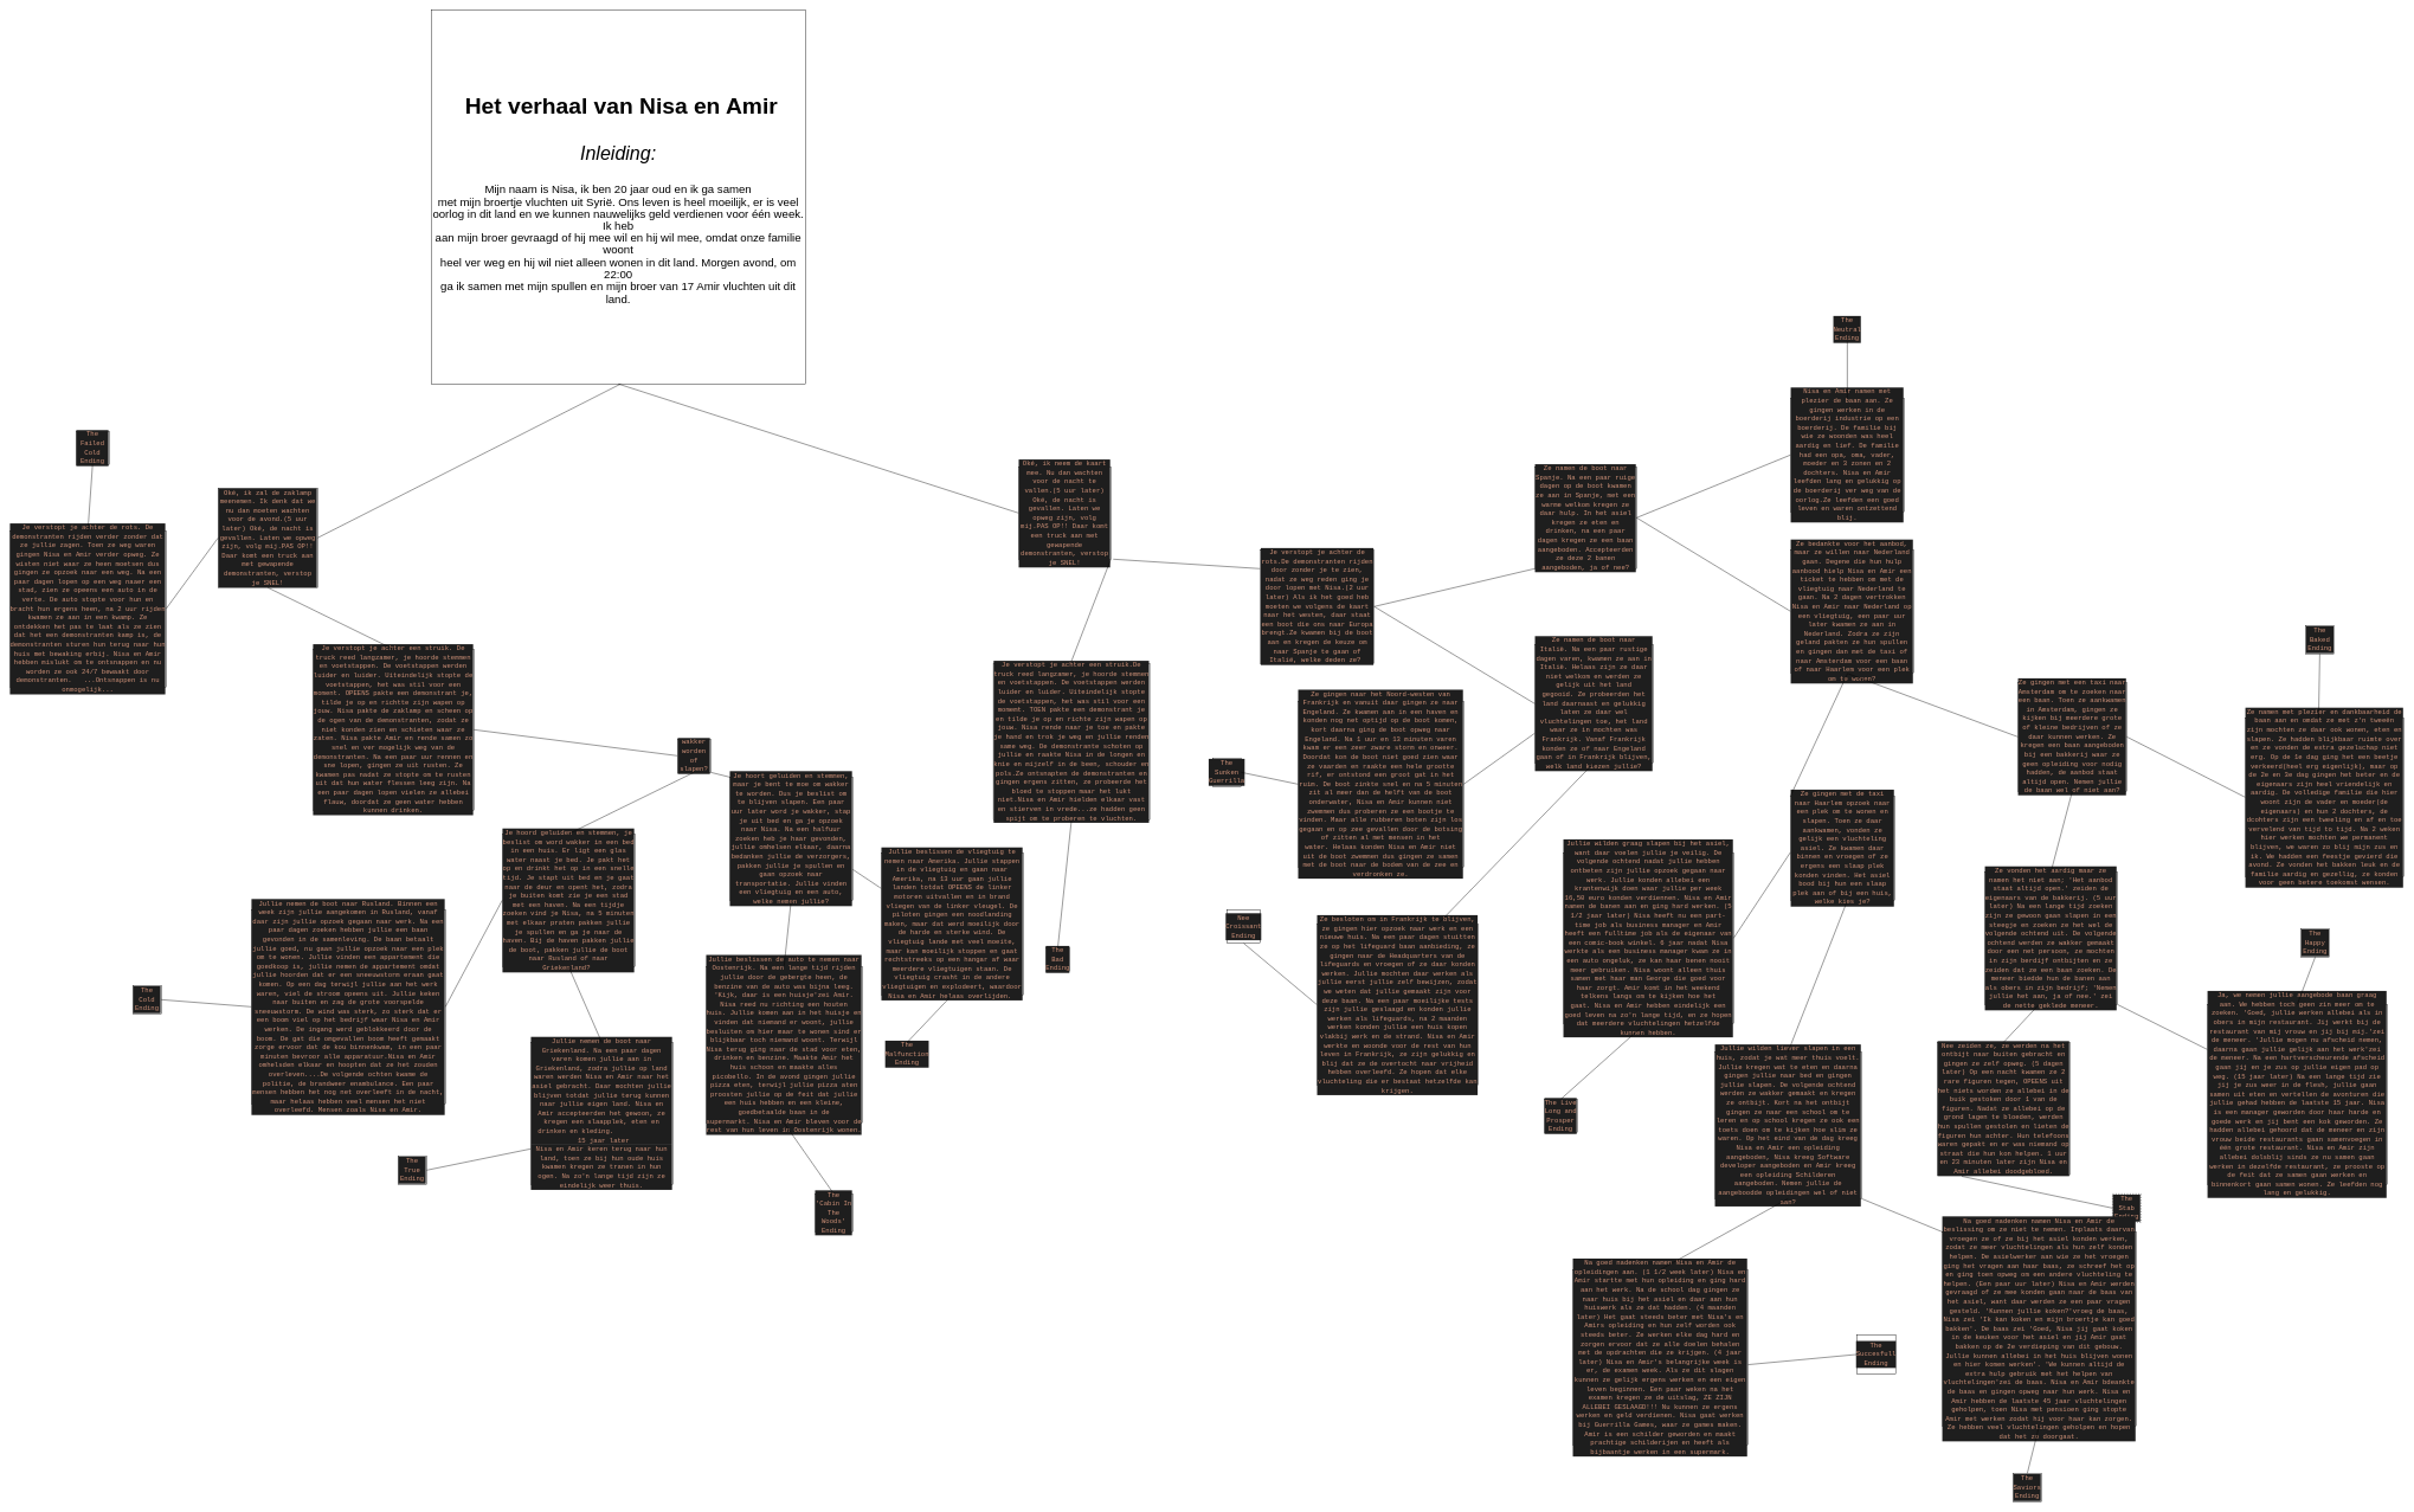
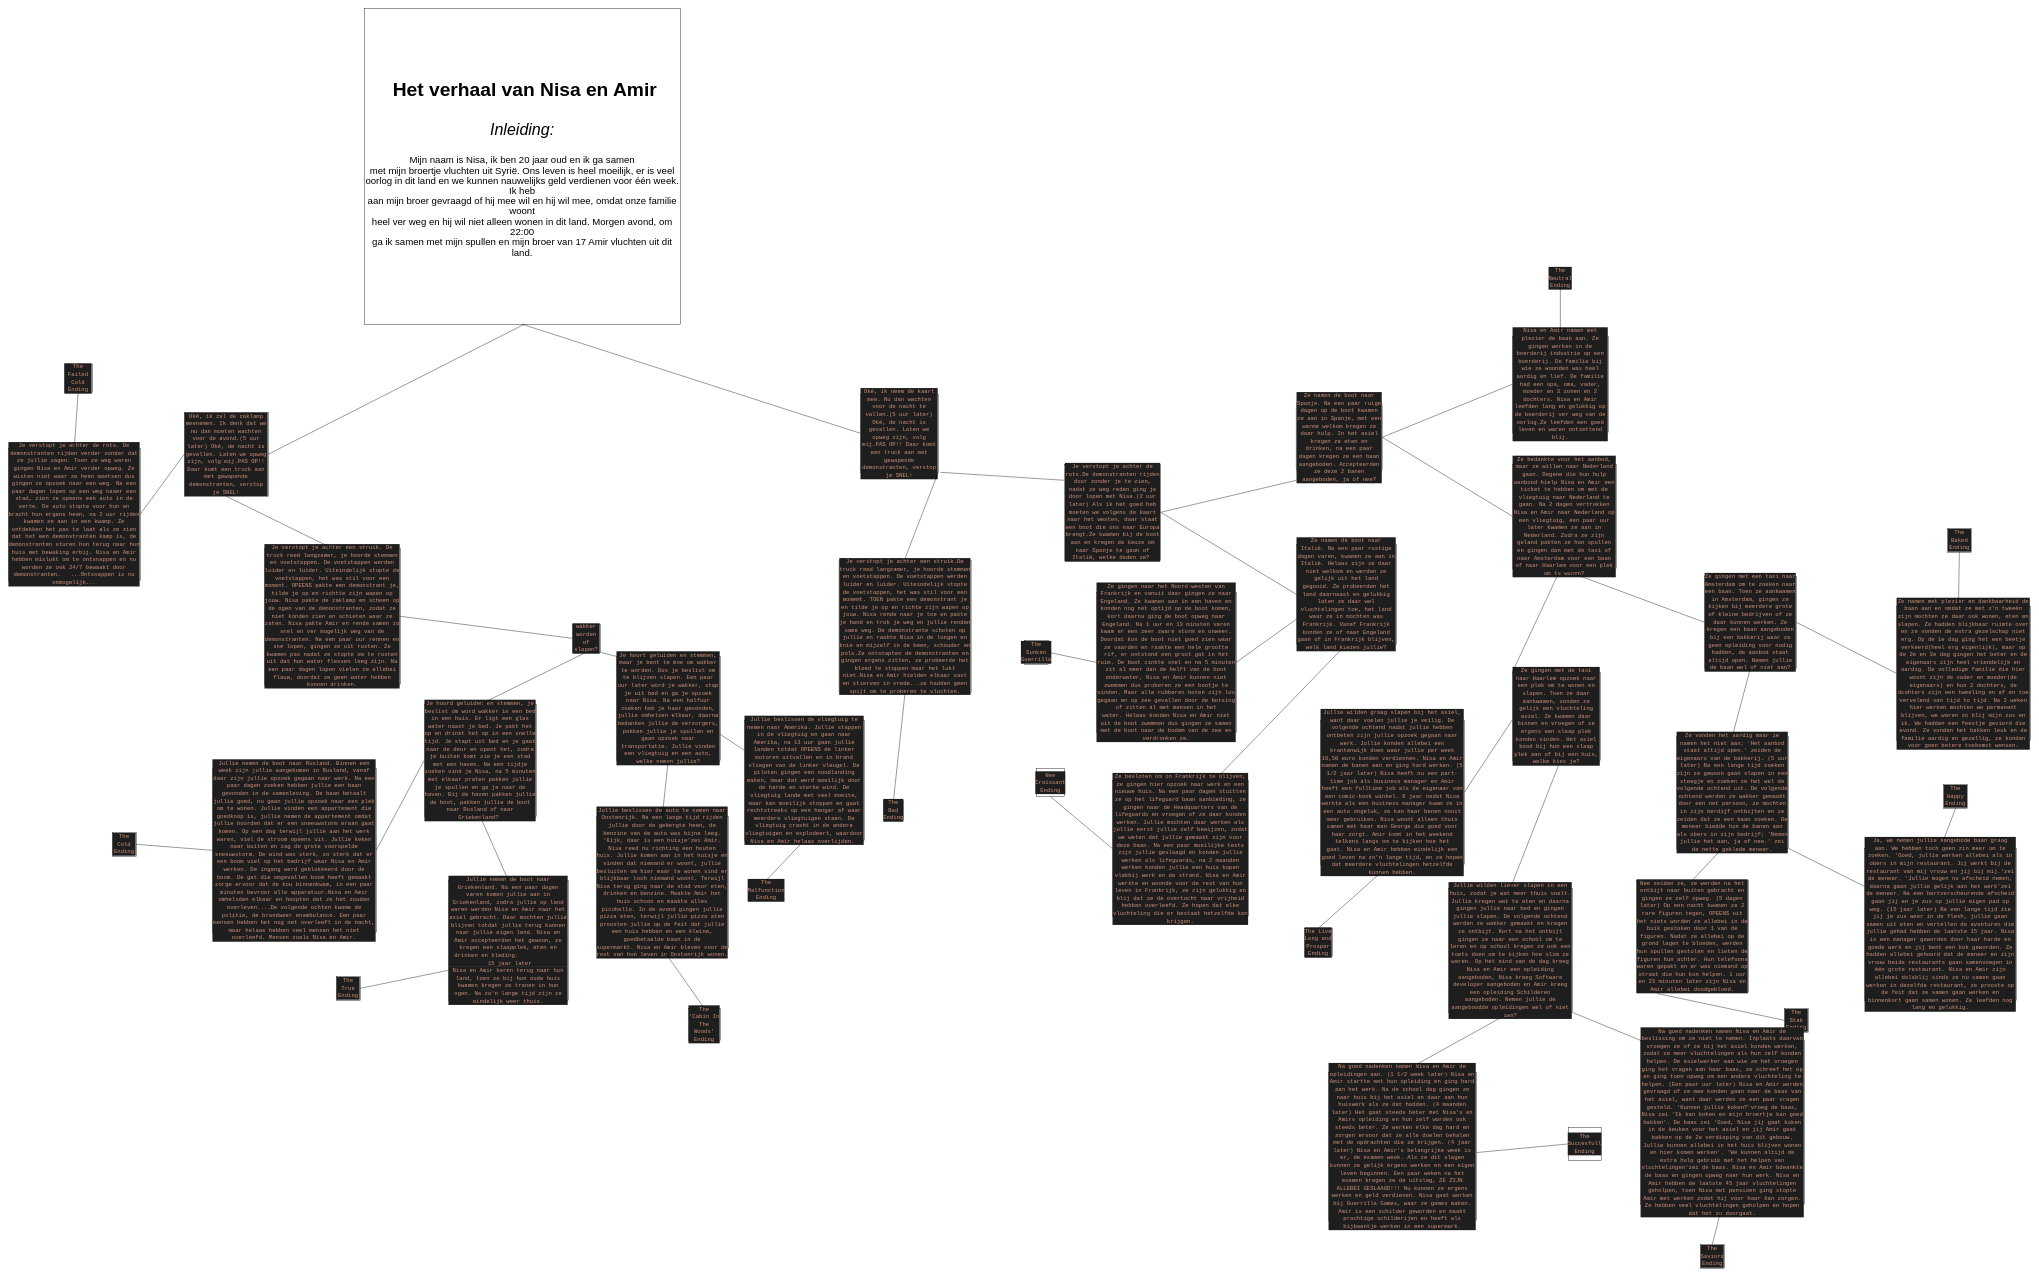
- <mxCell id="13" value="&lt;div style=&quot;color: rgb(212 , 212 , 212) ; background-color: rgb(30 , 30 , 30) ; font-family: &amp;#34;consolas&amp;#34; , &amp;#34;courier new&amp;#34; , monospace ; font-size: 14px ; line-height: 19px&quot;&gt;&lt;span style=&quot;color: #ce9178&quot;&gt;Ze namen de boot naar Spanje.&amp;nbsp;&lt;/span&gt;&lt;span style=&quot;color: rgb(206 , 145 , 120)&quot;&gt;Na een paar ruige dagen op de boot kwamen ze aan in Spanje, met een warme welkom kregen ze daar hulp.&amp;nbsp;&lt;/span&gt;&lt;span style=&quot;color: rgb(206 , 145 , 120) ; font-family: &amp;#34;consolas&amp;#34; , &amp;#34;courier new&amp;#34; , monospace&quot;&gt;In het asiel kregen ze eten en drinken, na een paar dagen kregen ze een baan aangeboden.&amp;nbsp;&lt;/span&gt;&lt;span style=&quot;color: rgb(206 , 145 , 120) ; font-family: &amp;#34;consolas&amp;#34; , &amp;#34;courier new&amp;#34; , monospace&quot;&gt;Accepteerden ze deze 2 banen aangeboden, ja of nee?&lt;/span&gt;&lt;/div&gt;" style="whiteSpace=wrap;html=1;aspect=fixed;" parent="1" vertex="1"><mxGeometry x="3240" y="985" width="215" height="215" as="geometry" /></mxCell>
+ <mxCell id="13" value="&lt;div style=&quot;color: rgb(212 , 212 , 212) ; background-color: rgb(30 , 30 , 30) ; font-family: &amp;#34;consolas&amp;#34; , &amp;#34;courier new&amp;#34; , monospace ; font-size: 14px ; line-height: 19px&quot;&gt;&lt;span style=&quot;color: #ce9178&quot;&gt;Ze namen de boot naar Spanje.&amp;nbsp;&lt;/span&gt;&lt;span style=&quot;color: rgb(206 , 145 , 120)&quot;&gt;Na een paar ruige dagen op de boot kwamen ze aan in Spanje, met een warme welkom kregen ze daar hulp.&amp;nbsp;&lt;/span&gt;&lt;span style=&quot;color: rgb(206 , 145 , 120) ; font-family: &amp;#34;consolas&amp;#34; , &amp;#34;courier new&amp;#34; , monospace&quot;&gt;In het asiel kregen ze eten en drinken, na een paar dagen kregen ze een baan aangeboden.&amp;nbsp;&lt;/span&gt;&lt;span style=&quot;color: rgb(206 , 145 , 120) ; font-family: &amp;#34;consolas&amp;#34; , &amp;#34;courier new&amp;#34; , monospace&quot;&gt;Accepteerden ze deze 2 banen aangeboden, ja of nee?&lt;/span&gt;&lt;/div&gt;" style="whiteSpace=wrap;html=1;aspect=fixed;rounded=1;" parent="1" vertex="1"><mxGeometry x="3240" y="985" width="215" height="215" as="geometry" /></mxCell>
- <mxCell id="39" value="&lt;div style=&quot;color: rgb(212 , 212 , 212) ; background-color: rgb(30 , 30 , 30) ; font-family: &amp;#34;consolas&amp;#34; , &amp;#34;courier new&amp;#34; , monospace ; font-size: 14px ; line-height: 19px&quot;&gt;&lt;span style=&quot;color: #ce9178&quot;&gt;The Stab Ending&lt;/span&gt;&lt;/div&gt;" style="whiteSpace=wrap;html=1;aspect=fixed;dashed=1;" parent="1" vertex="1"><mxGeometry x="4460" y="2520" width="60" height="60" as="geometry" /></mxCell>
+ <mxCell id="39" value="&lt;div style=&quot;color: rgb(212 , 212 , 212) ; background-color: rgb(30 , 30 , 30) ; font-family: &amp;#34;consolas&amp;#34; , &amp;#34;courier new&amp;#34; , monospace ; font-size: 14px ; line-height: 19px&quot;&gt;&lt;span style=&quot;color: #ce9178&quot;&gt;The Stab Ending&lt;/span&gt;&lt;/div&gt;" style="whiteSpace=wrap;html=1;aspect=fixed;" parent="1" vertex="1"><mxGeometry x="4460" y="2520" width="60" height="60" as="geometry" /></mxCell>
